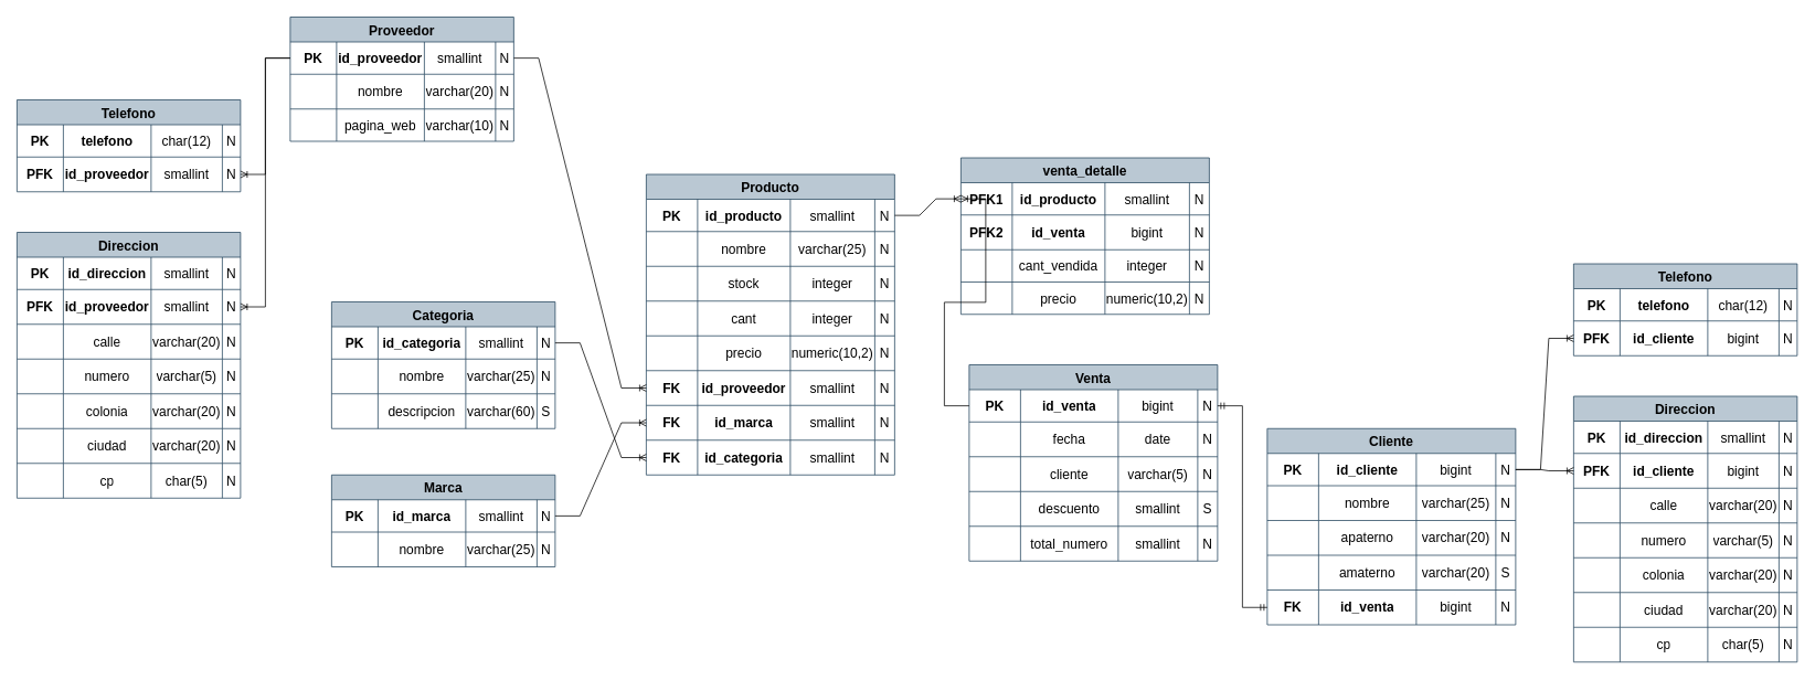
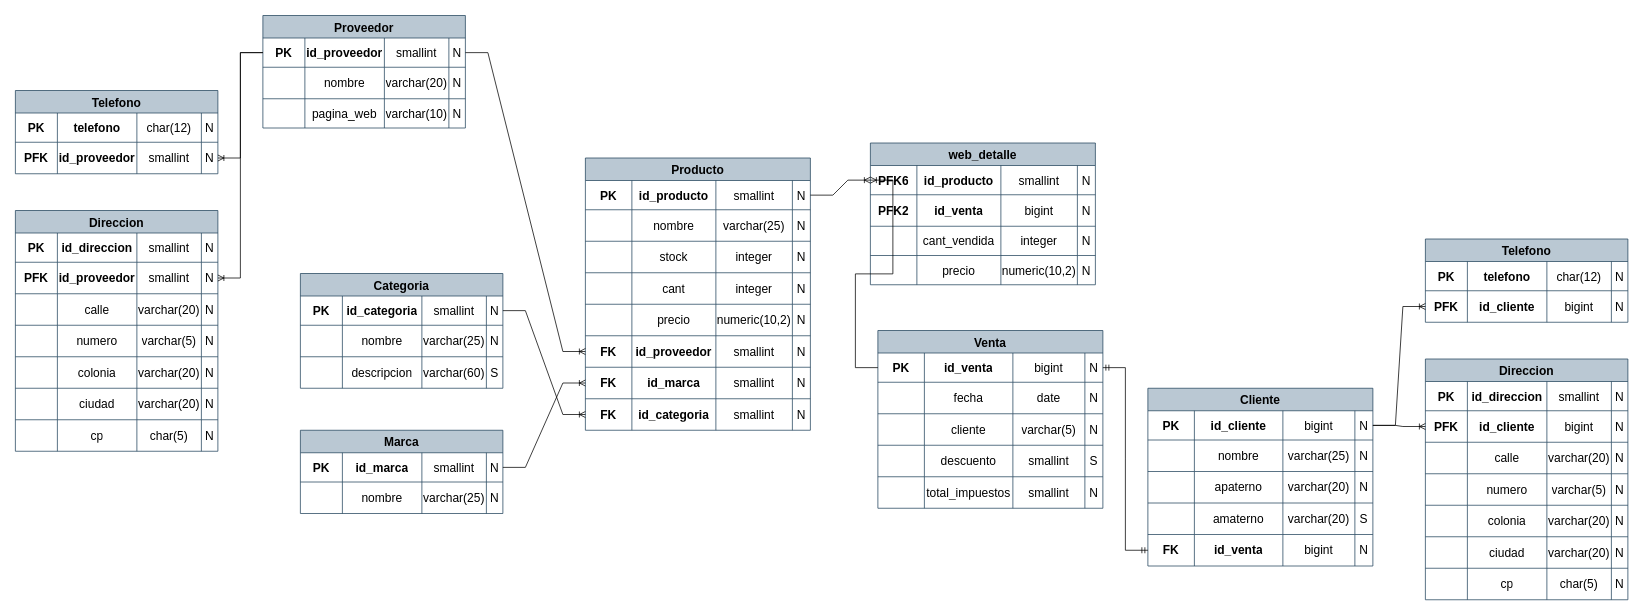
- <mxCell id="133" value="venta_detalle" style="shape=table;startSize=30;container=1;collapsible=0;childLayout=tableLayout;strokeColor=#23445d;fontSize=16;fontStyle=1;fillColor=#bac8d3;" vertex="1" parent="1"><mxGeometry x="1160" y="190" width="300" height="189" as="geometry" /></mxCell>
+ <mxCell id="133" value="web_detalle" style="shape=table;startSize=30;container=1;collapsible=0;childLayout=tableLayout;strokeColor=#23445d;fontSize=16;fontStyle=1;fillColor=#bac8d3;" vertex="1" parent="1"><mxGeometry x="1160" y="190" width="300" height="189" as="geometry" /></mxCell>
- <mxCell id="135" value="PFK1" style="shape=partialRectangle;html=1;whiteSpace=wrap;connectable=0;strokeColor=inherit;overflow=hidden;fillColor=none;top=0;left=0;bottom=0;right=0;pointerEvents=1;fontSize=16;fontStyle=1" vertex="1" parent="134"><mxGeometry width="62" height="39" as="geometry"><mxRectangle width="62" height="39" as="alternateBounds" /></mxGeometry></mxCell>
+ <mxCell id="135" value="PFK6" style="shape=partialRectangle;html=1;whiteSpace=wrap;connectable=0;strokeColor=inherit;overflow=hidden;fillColor=none;top=0;left=0;bottom=0;right=0;pointerEvents=1;fontSize=16;fontStyle=1" vertex="1" parent="134"><mxGeometry width="62" height="39" as="geometry"><mxRectangle width="62" height="39" as="alternateBounds" /></mxGeometry></mxCell>
- <mxCell id="177" value="total_numero" style="shape=partialRectangle;html=1;whiteSpace=wrap;connectable=0;strokeColor=inherit;overflow=hidden;fillColor=none;top=0;left=0;bottom=0;right=0;pointerEvents=1;fontSize=16;fontStyle=0" vertex="1" parent="175"><mxGeometry x="62" width="118" height="42" as="geometry"><mxRectangle width="118" height="42" as="alternateBounds" /></mxGeometry></mxCell>
+ <mxCell id="177" value="total_impuestos" style="shape=partialRectangle;html=1;whiteSpace=wrap;connectable=0;strokeColor=inherit;overflow=hidden;fillColor=none;top=0;left=0;bottom=0;right=0;pointerEvents=1;fontSize=16;fontStyle=0" vertex="1" parent="175"><mxGeometry x="62" width="118" height="42" as="geometry"><mxRectangle width="118" height="42" as="alternateBounds" /></mxGeometry></mxCell>
